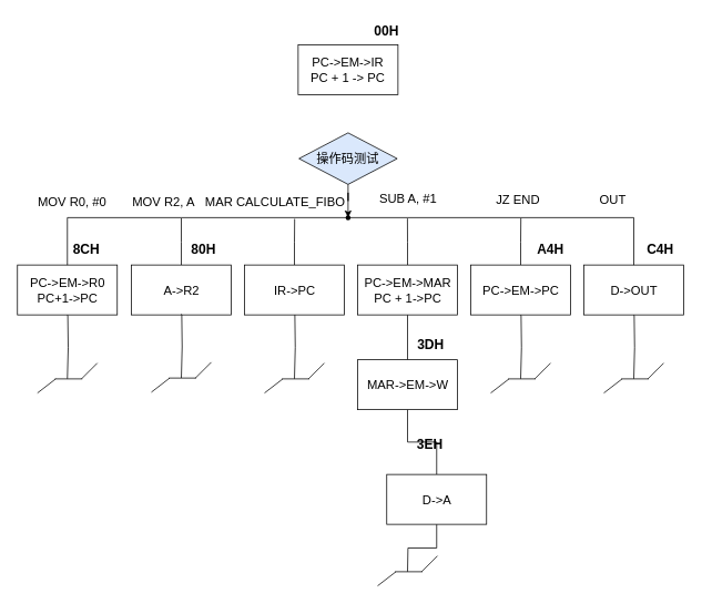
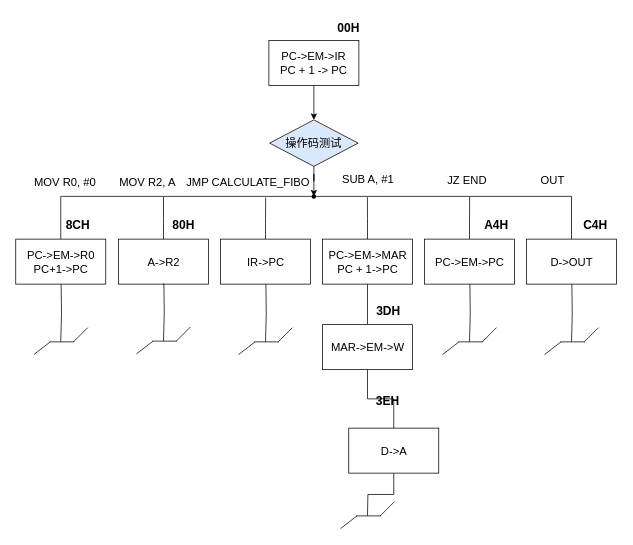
+ <mxCell id="2" style="edgeStyle=orthogonalEdgeStyle;rounded=0;orthogonalLoop=1;jettySize=auto;html=1;exitX=0.5;exitY=1;exitDx=0;exitDy=0;fontSize=15;" edge="1" parent="1" source="3" target="4"><mxGeometry relative="1" as="geometry" /></mxCell>
- <mxCell id="10" value="MAR CALCULATE_FIBO" style="text;html=1;align=center;verticalAlign=middle;resizable=0;points=[];autosize=1;strokeColor=none;fillColor=none;fontSize=15;" vertex="1" parent="1"><mxGeometry x="239" y="227" width="182" height="30" as="geometry" /></mxCell>
+ <mxCell id="10" value="JMP CALCULATE_FIBO" style="text;html=1;align=center;verticalAlign=middle;resizable=0;points=[];autosize=1;strokeColor=none;fillColor=none;fontSize=15;" vertex="1" parent="1"><mxGeometry x="239" y="227" width="182" height="30" as="geometry" /></mxCell>
